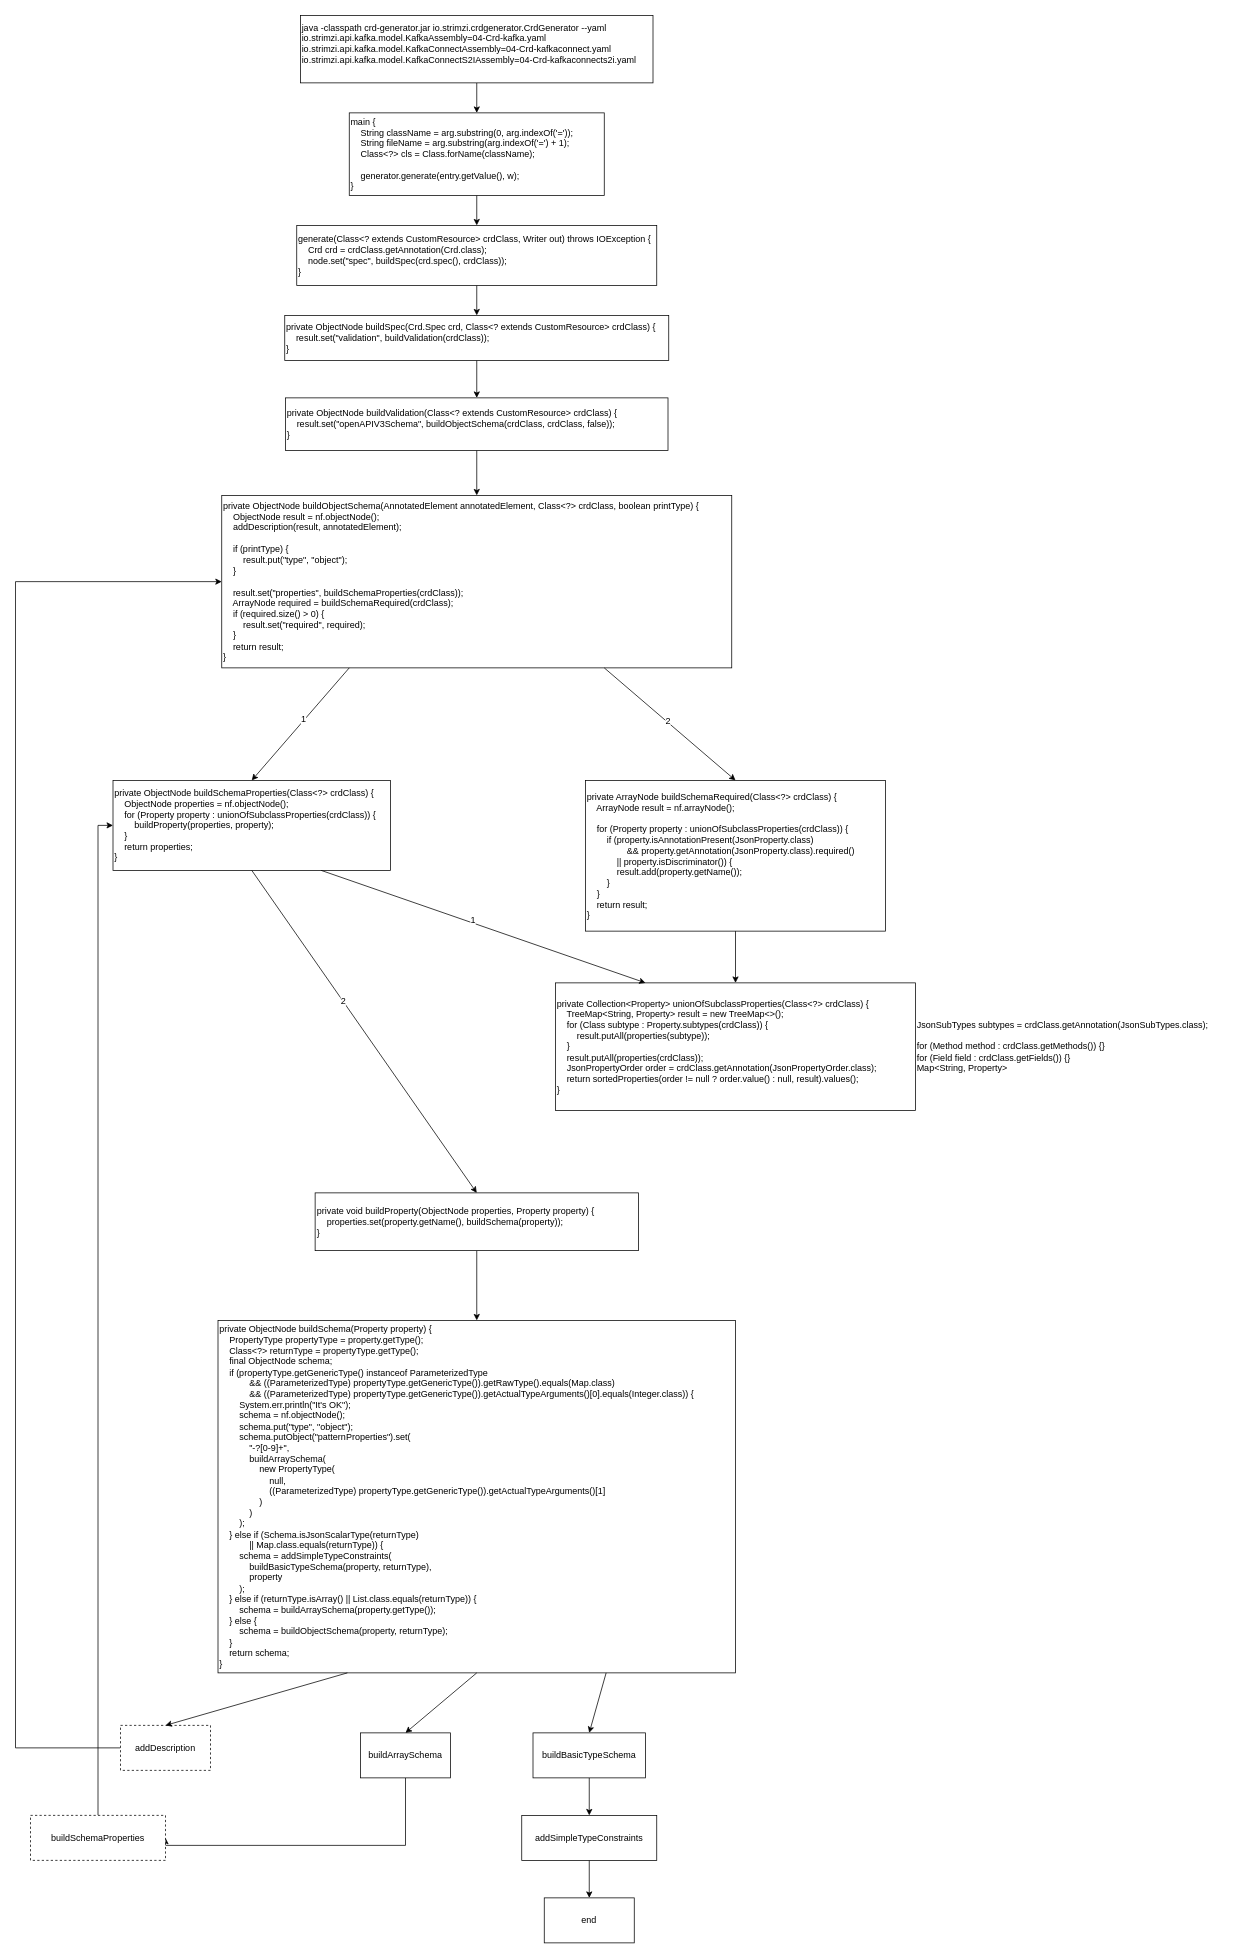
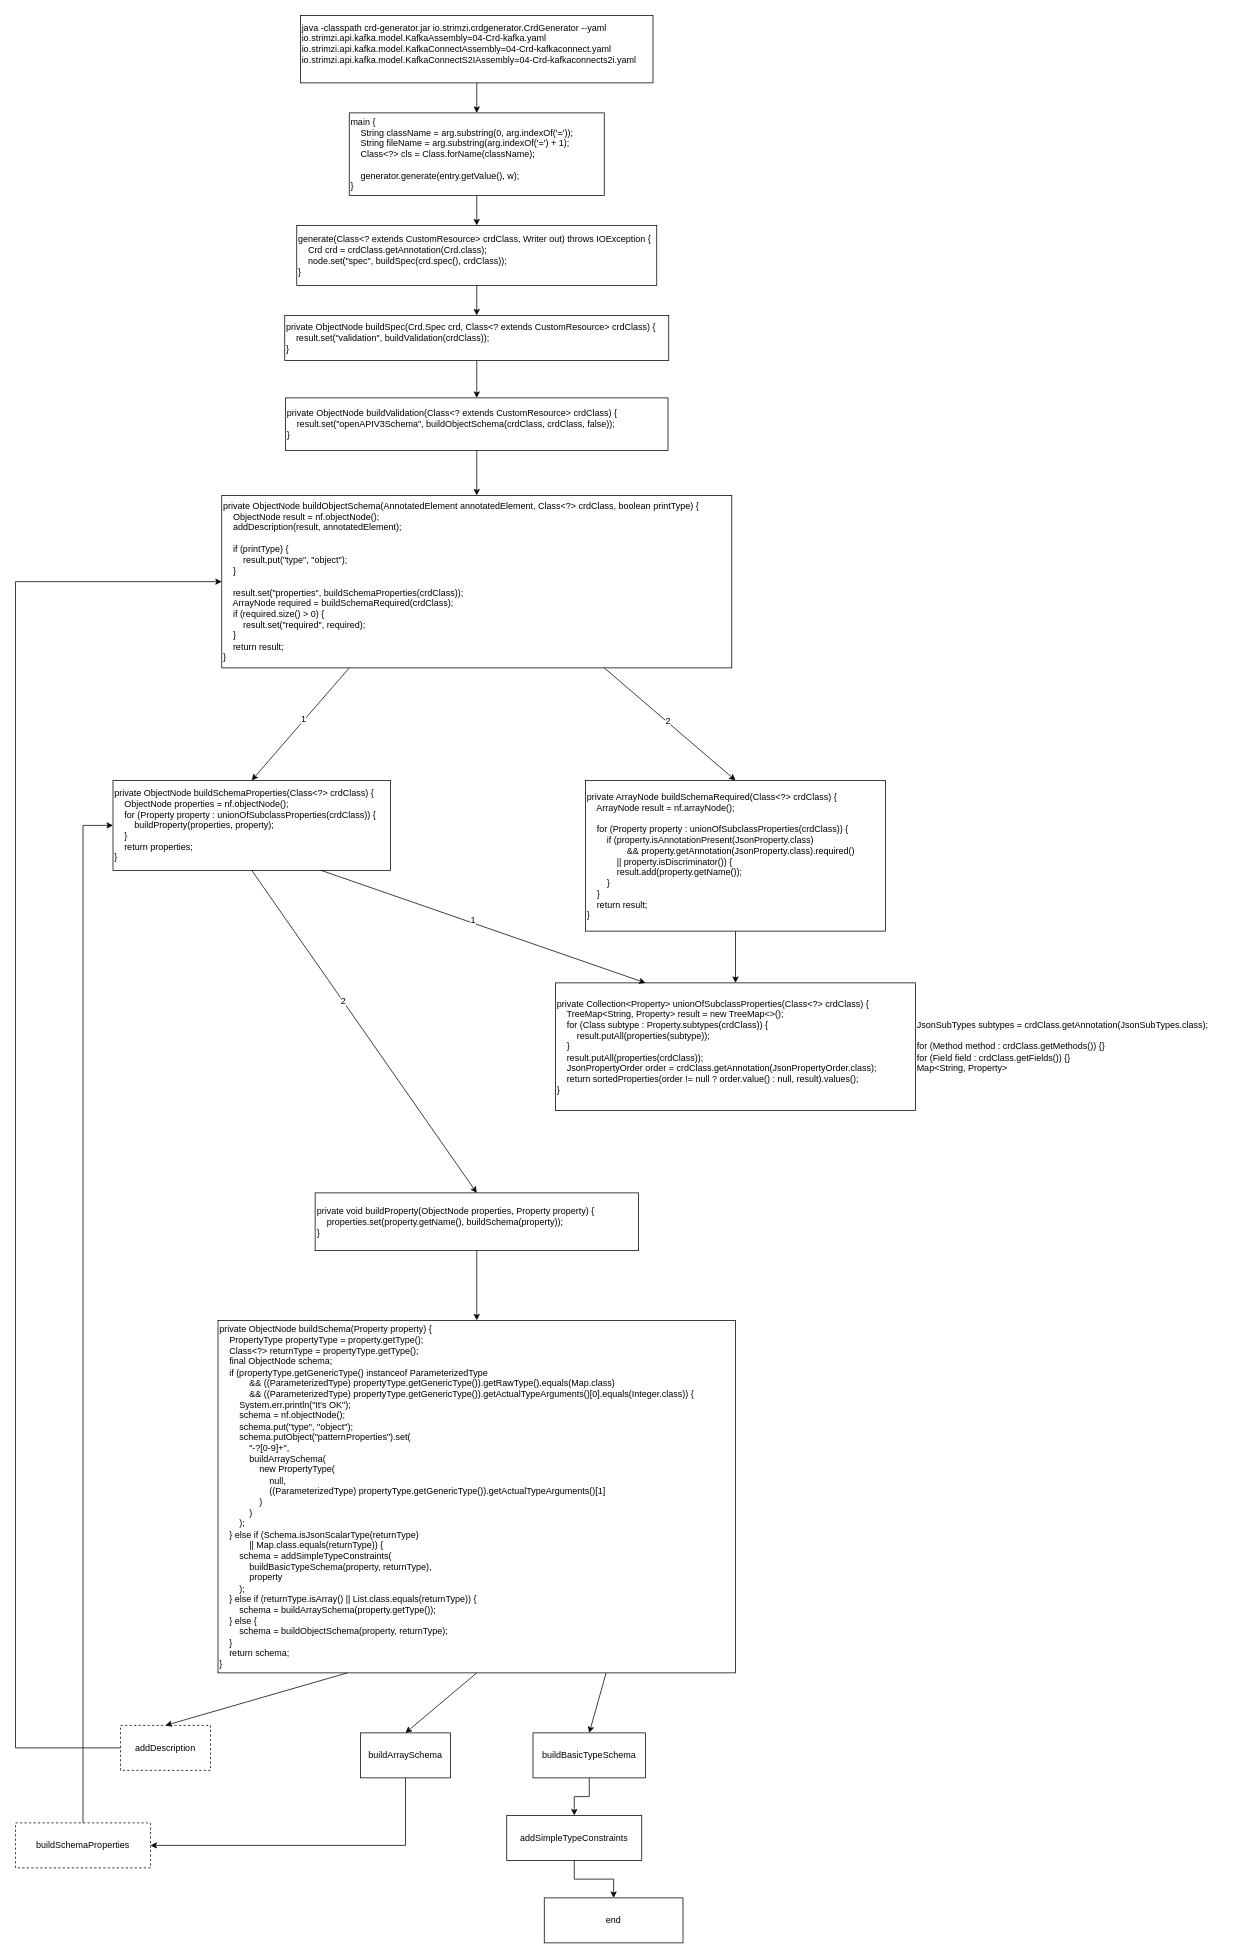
- <mxCell id="31" value="buildSchemaProperties" style="rounded=0;whiteSpace=wrap;html=1;dashed=1;" vertex="1" parent="1"><mxGeometry x="40" y="2420" width="180" height="60" as="geometry" /></mxCell>
+ <mxCell id="31" value="buildSchemaProperties" style="rounded=0;whiteSpace=wrap;html=1;dashed=1;" vertex="1" parent="1"><mxGeometry x="20" y="2430" width="180" height="60" as="geometry" /></mxCell>
- <mxCell id="42" value="addSimpleTypeConstraints" style="rounded=0;whiteSpace=wrap;html=1;" vertex="1" parent="1"><mxGeometry x="695" y="2420" width="180" height="60" as="geometry" /></mxCell>
+ <mxCell id="42" value="addSimpleTypeConstraints" style="rounded=0;whiteSpace=wrap;html=1;" vertex="1" parent="1"><mxGeometry x="675" y="2420" width="180" height="60" as="geometry" /></mxCell>
- <mxCell id="32" value="end" style="rounded=0;whiteSpace=wrap;html=1;" vertex="1" parent="1"><mxGeometry x="725" y="2530" width="120" height="60" as="geometry" /></mxCell>
+ <mxCell id="32" value="end" style="rounded=0;whiteSpace=wrap;html=1;" vertex="1" parent="1"><mxGeometry x="725" y="2530" width="185" height="60" as="geometry" /></mxCell>
